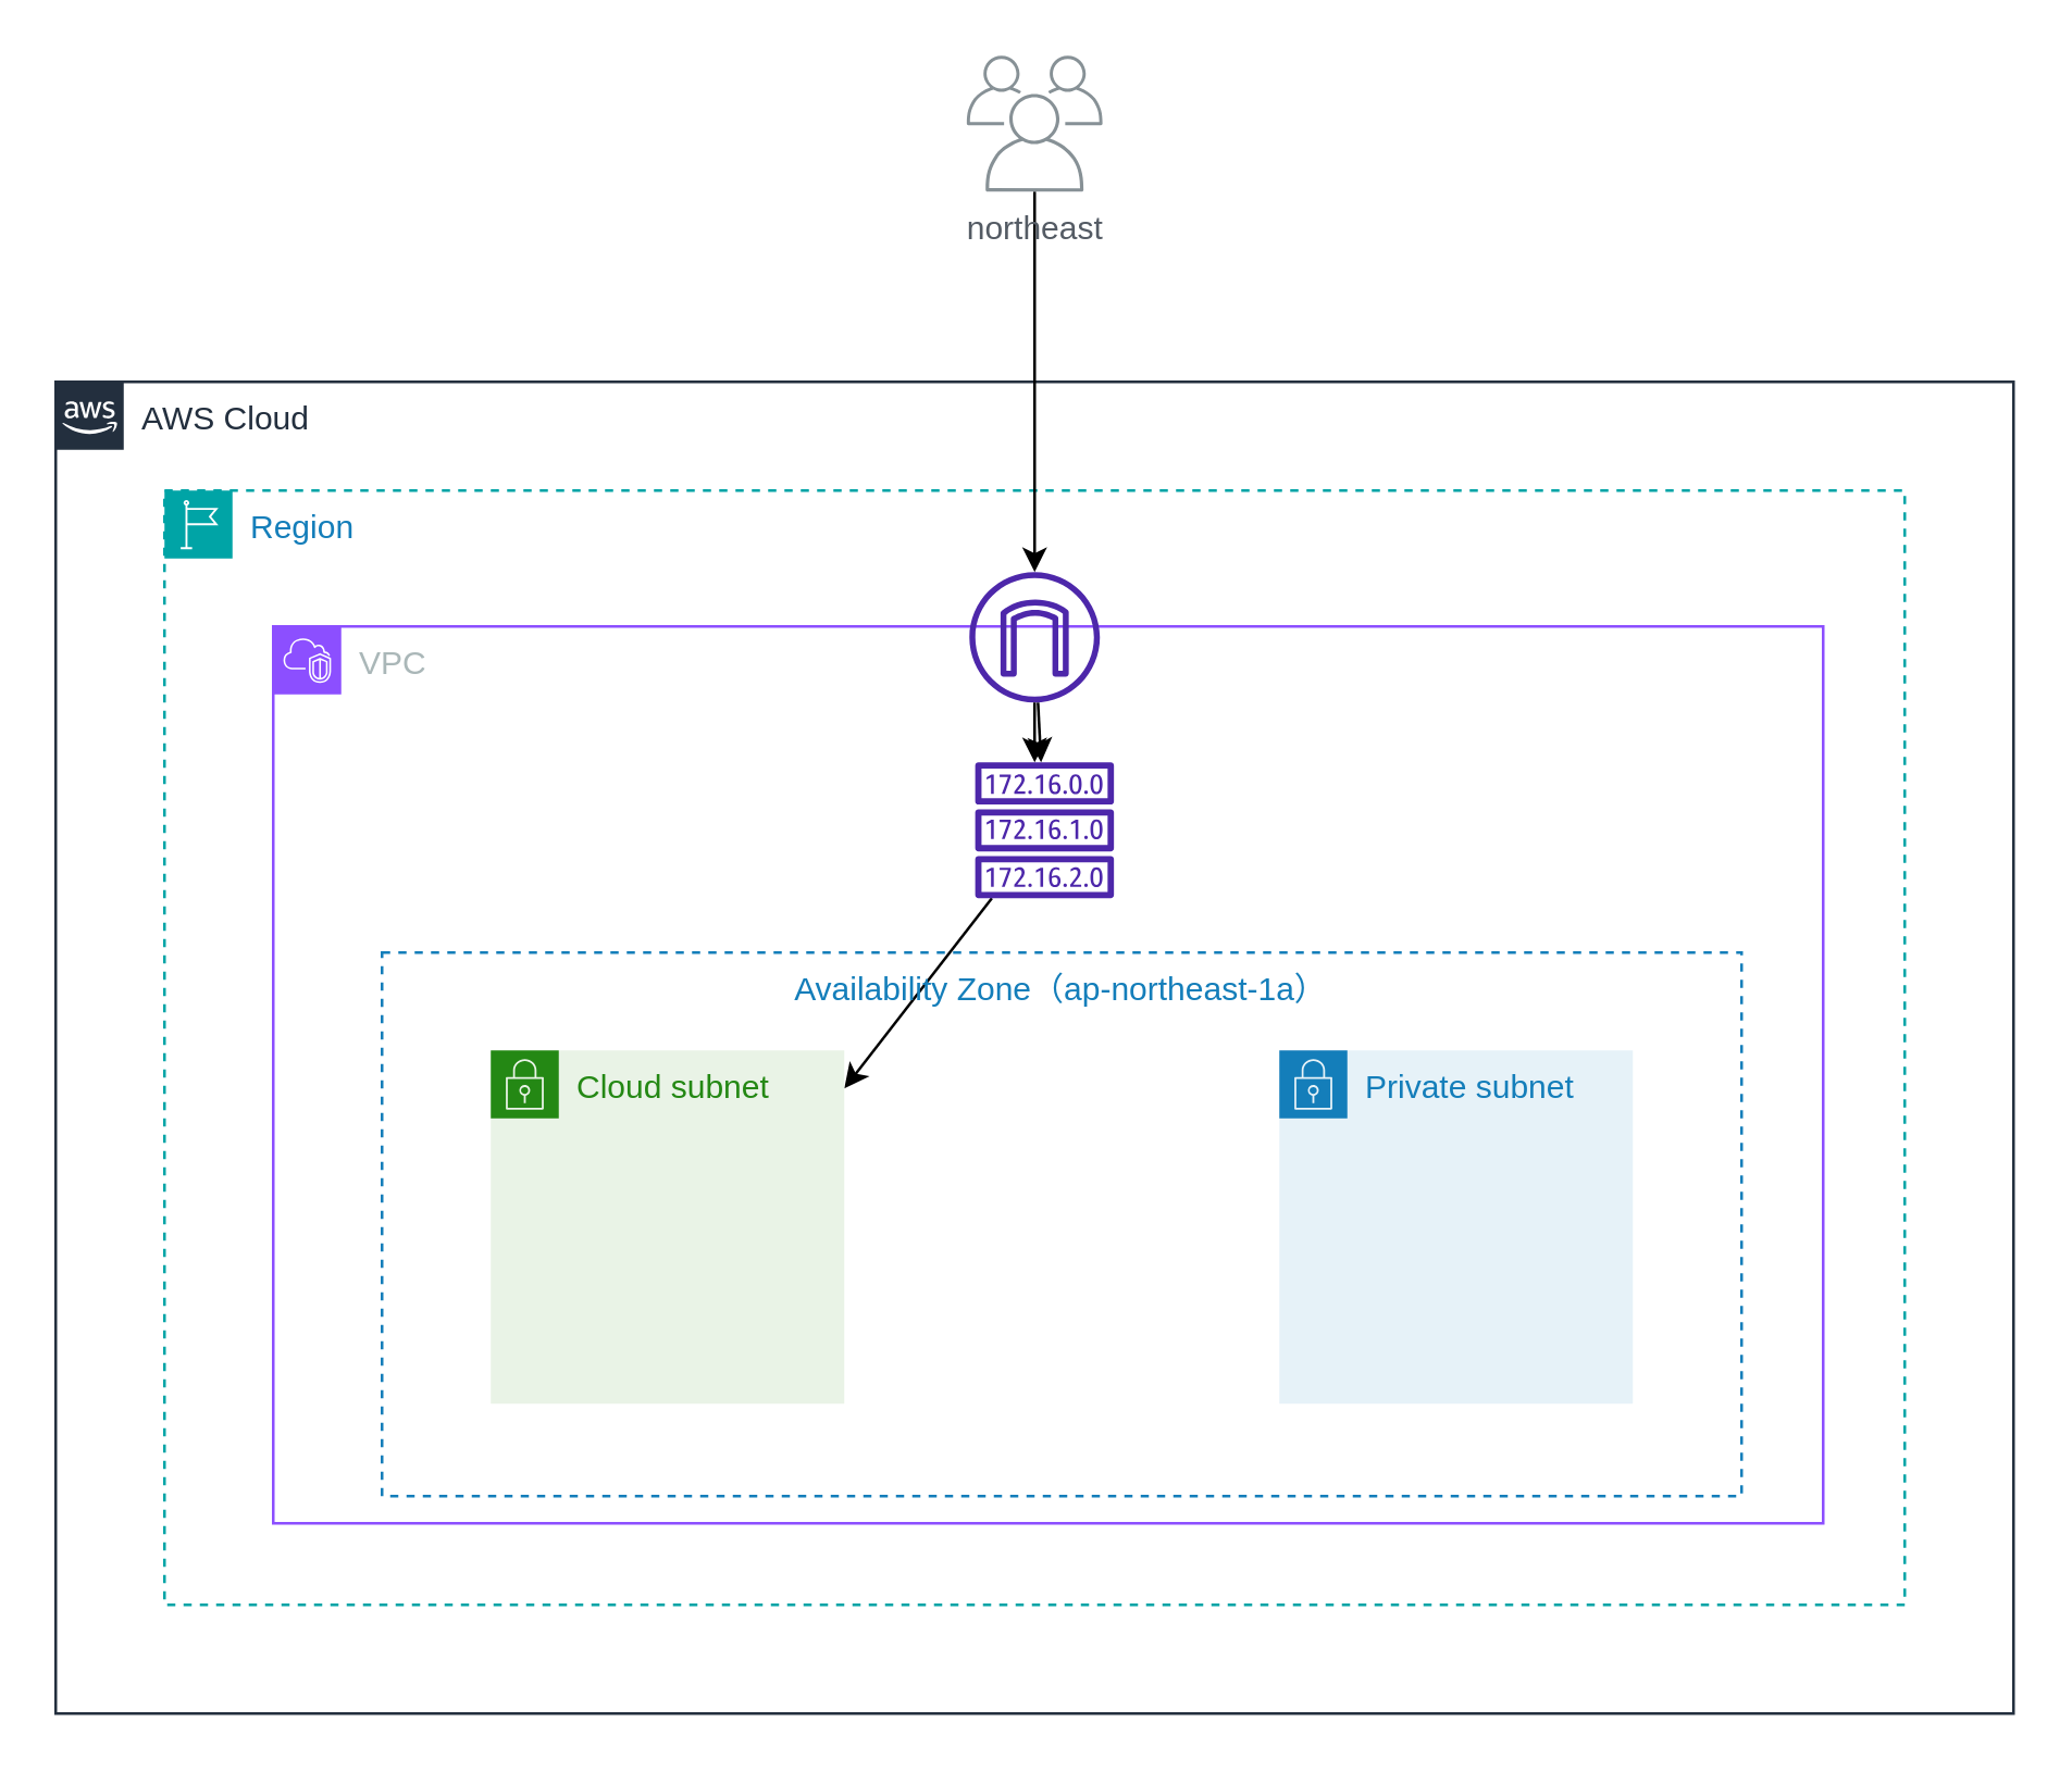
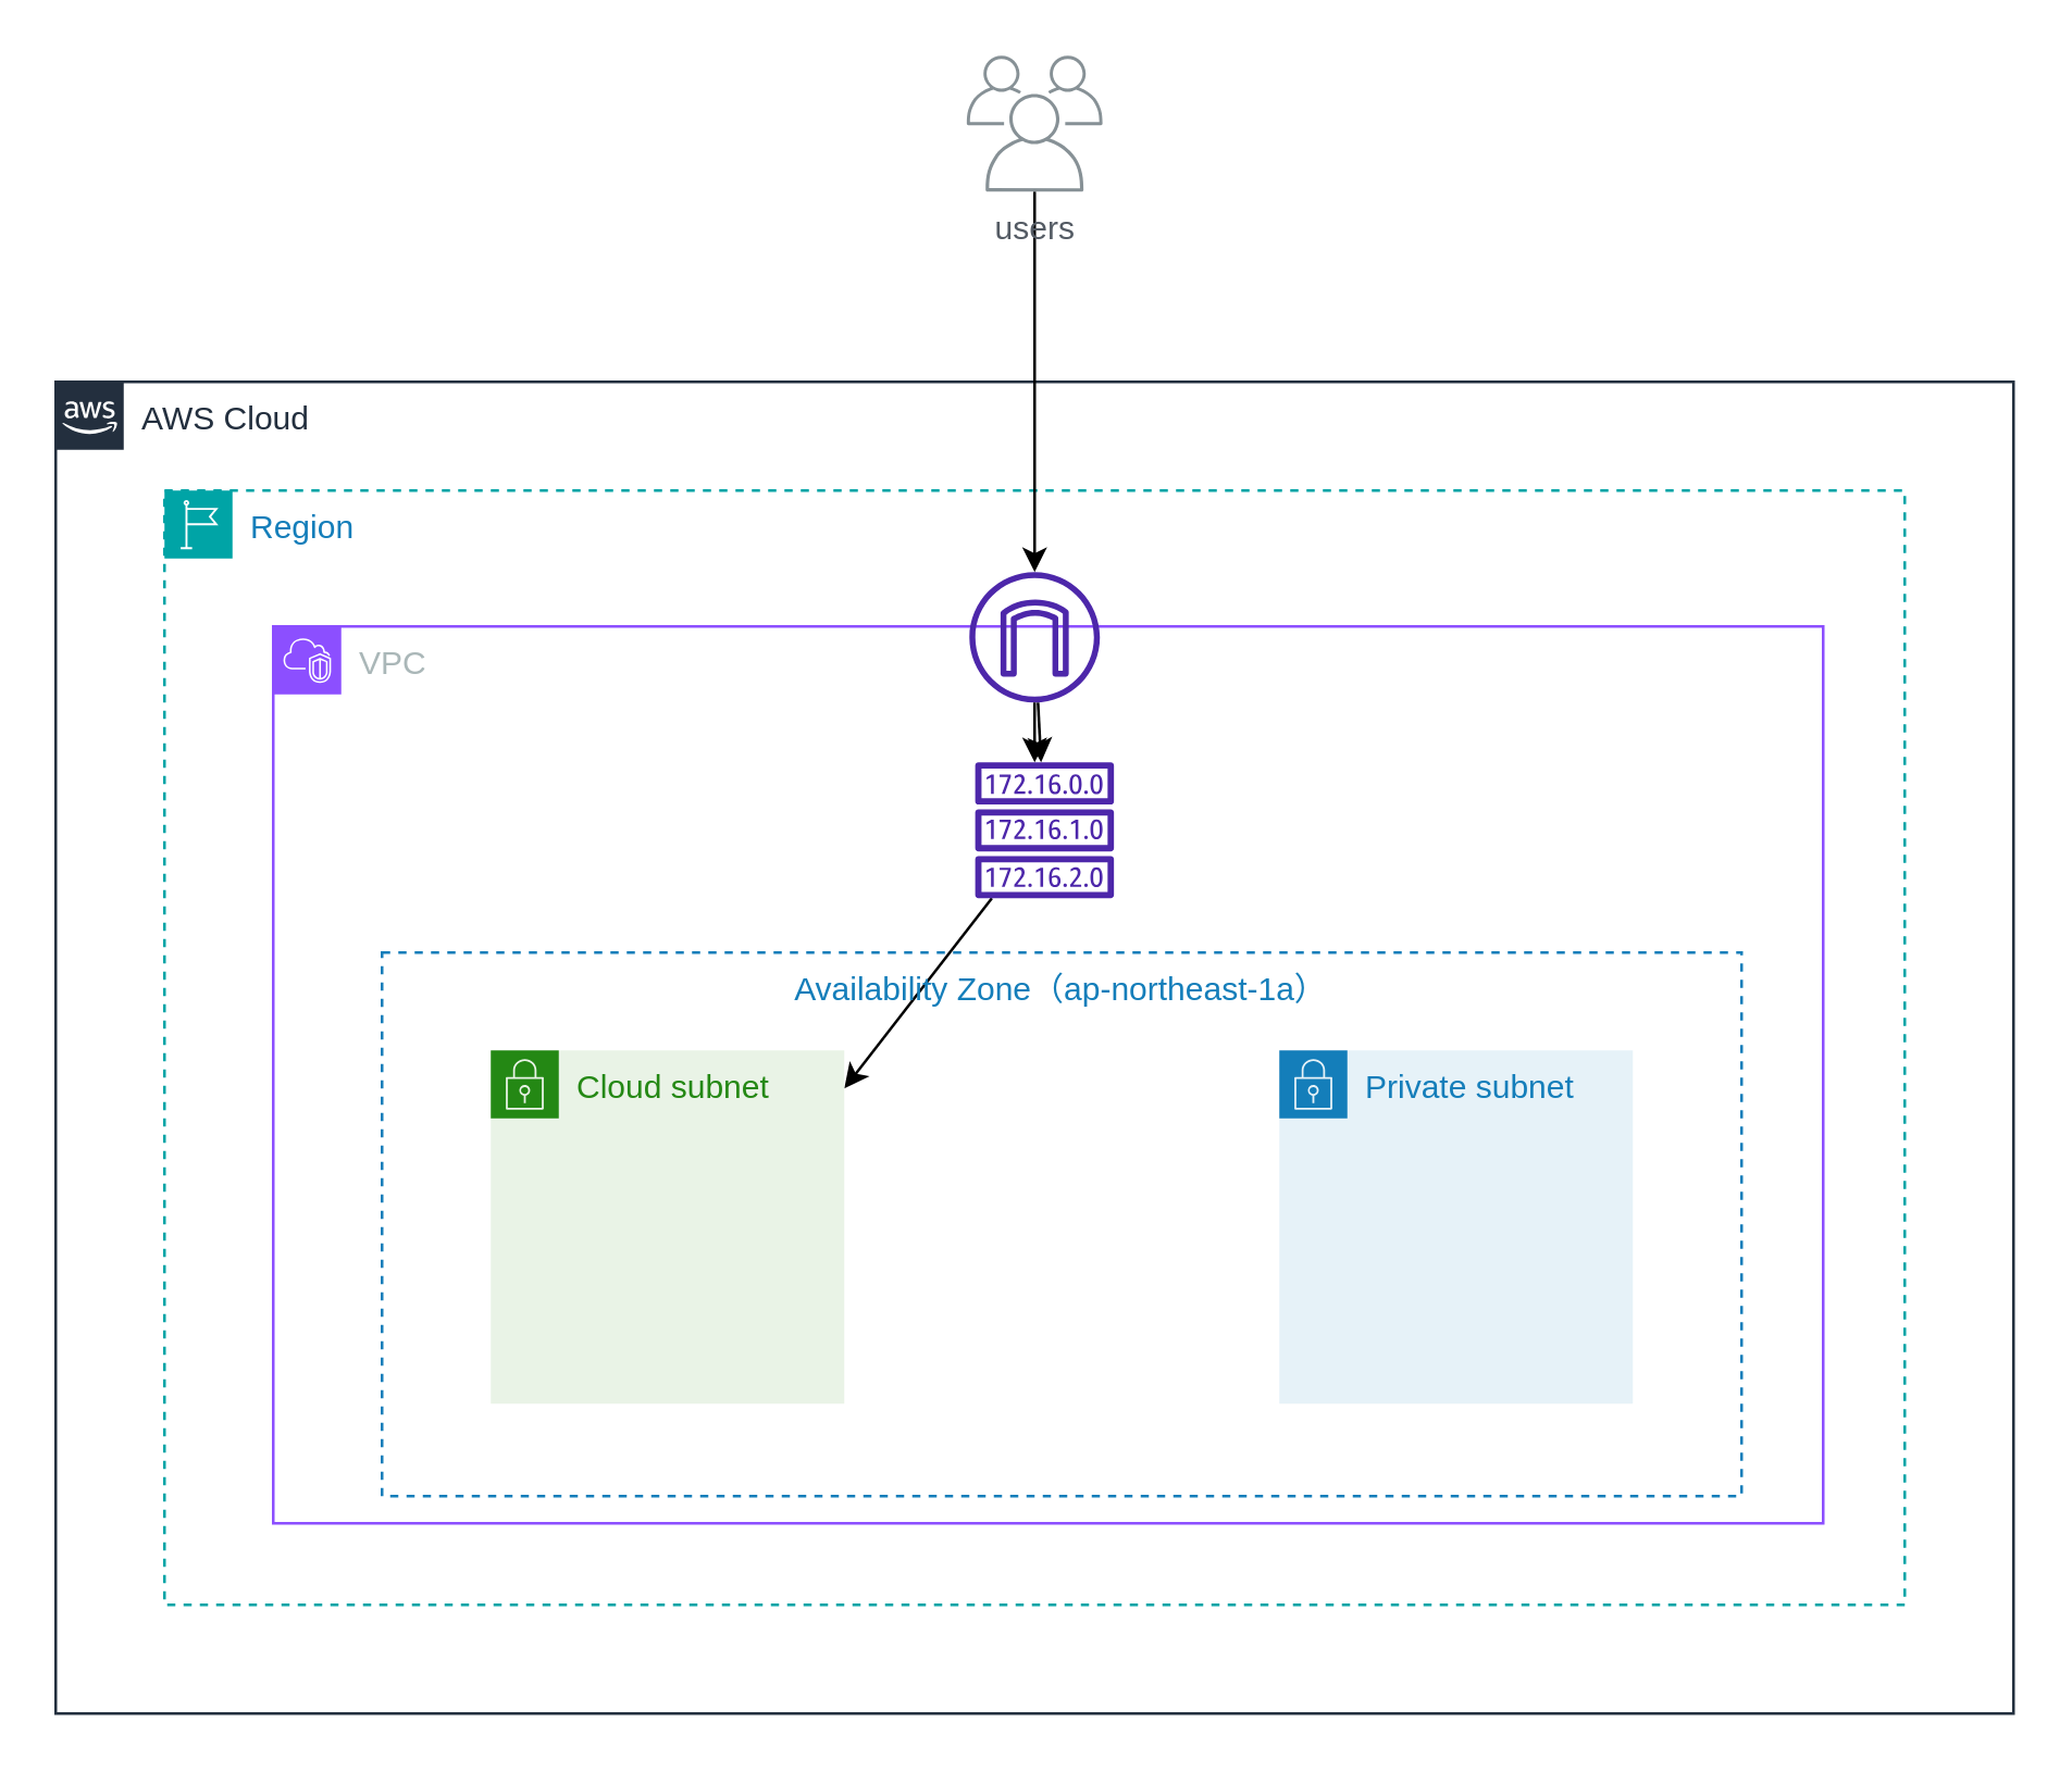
- <mxCell id="14" value="northeast" style="sketch=0;outlineConnect=0;gradientColor=none;fontColor=#545B64;strokeColor=none;fillColor=#879196;dashed=0;verticalLabelPosition=bottom;verticalAlign=top;align=center;html=1;fontSize=12;fontStyle=0;aspect=fixed;shape=mxgraph.aws4.illustration_users;pointerEvents=1" vertex="1" parent="1"><mxGeometry x="355" y="20" width="50" height="50" as="geometry" /></mxCell>
+ <mxCell id="14" value="users" style="sketch=0;outlineConnect=0;gradientColor=none;fontColor=#545B64;strokeColor=none;fillColor=#879196;dashed=0;verticalLabelPosition=bottom;verticalAlign=top;align=center;html=1;fontSize=12;fontStyle=0;aspect=fixed;shape=mxgraph.aws4.illustration_users;pointerEvents=1" vertex="1" parent="1"><mxGeometry x="355" y="20" width="50" height="50" as="geometry" /></mxCell>
